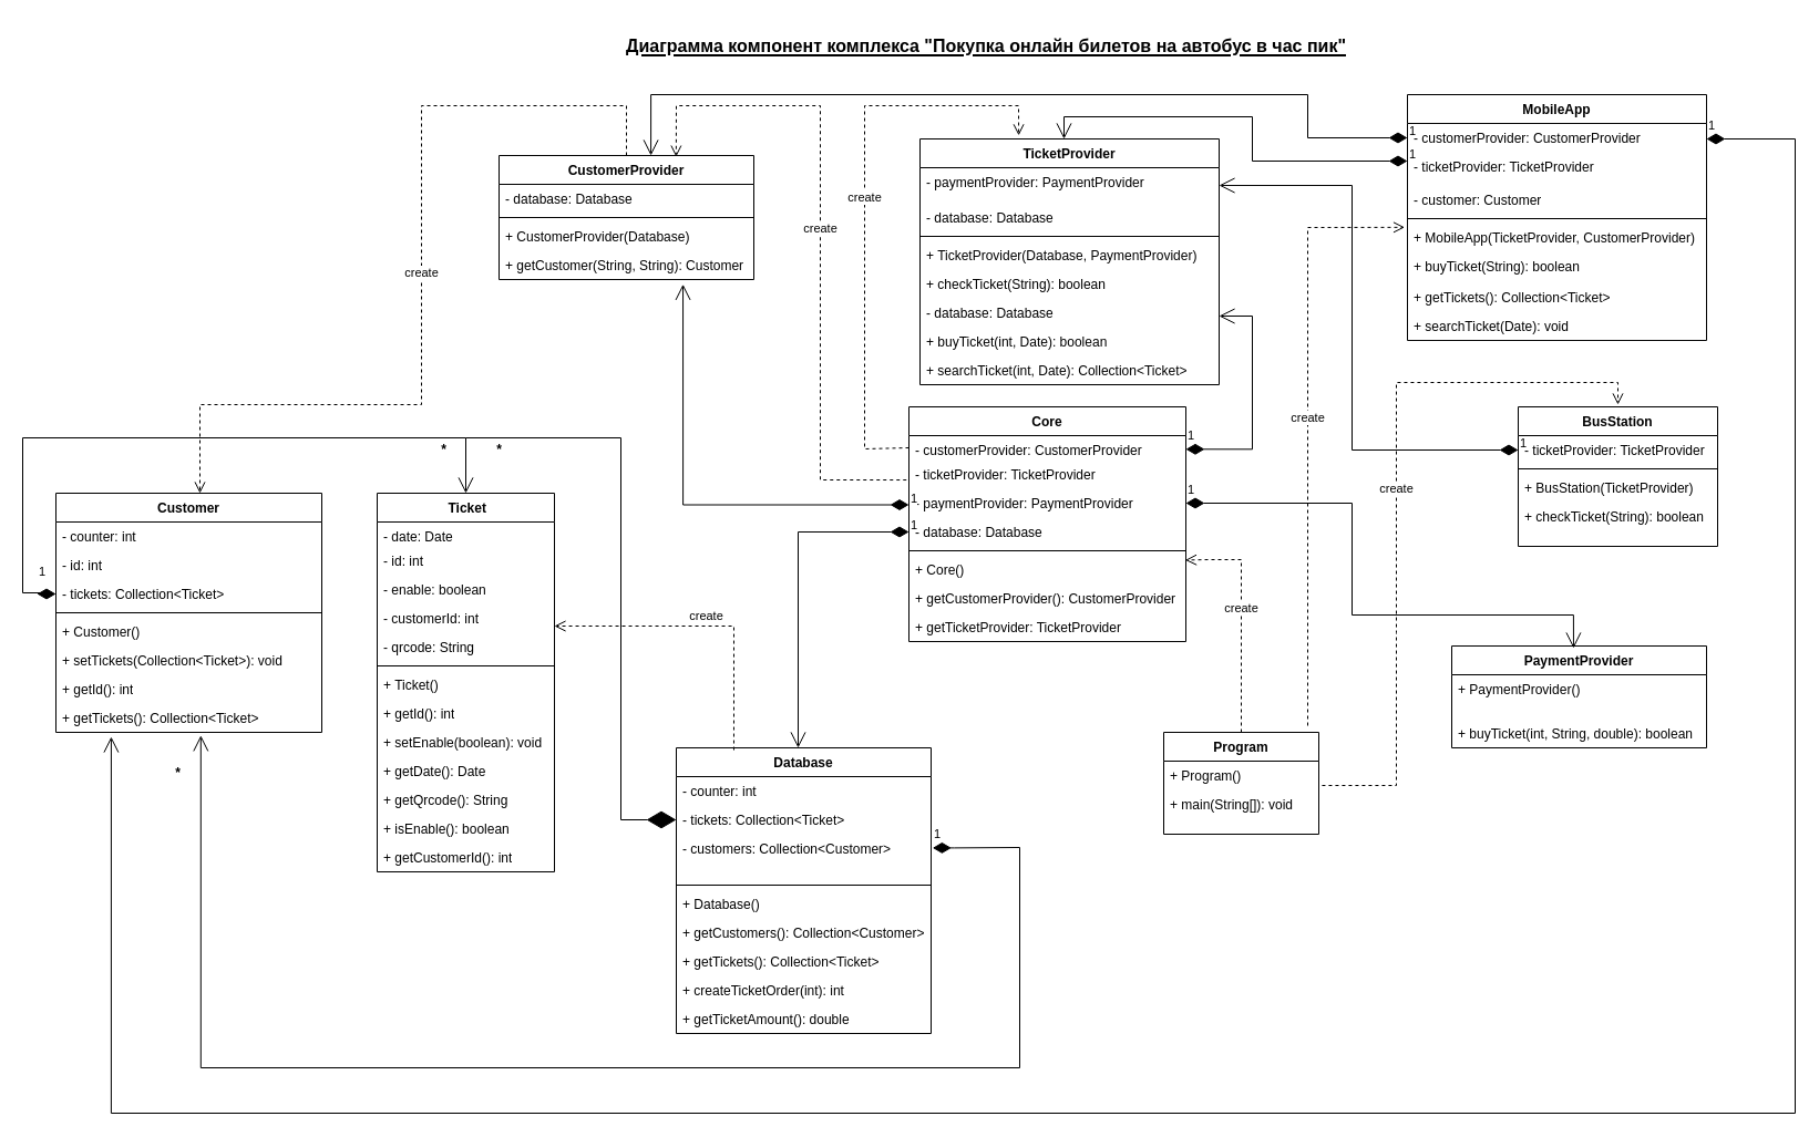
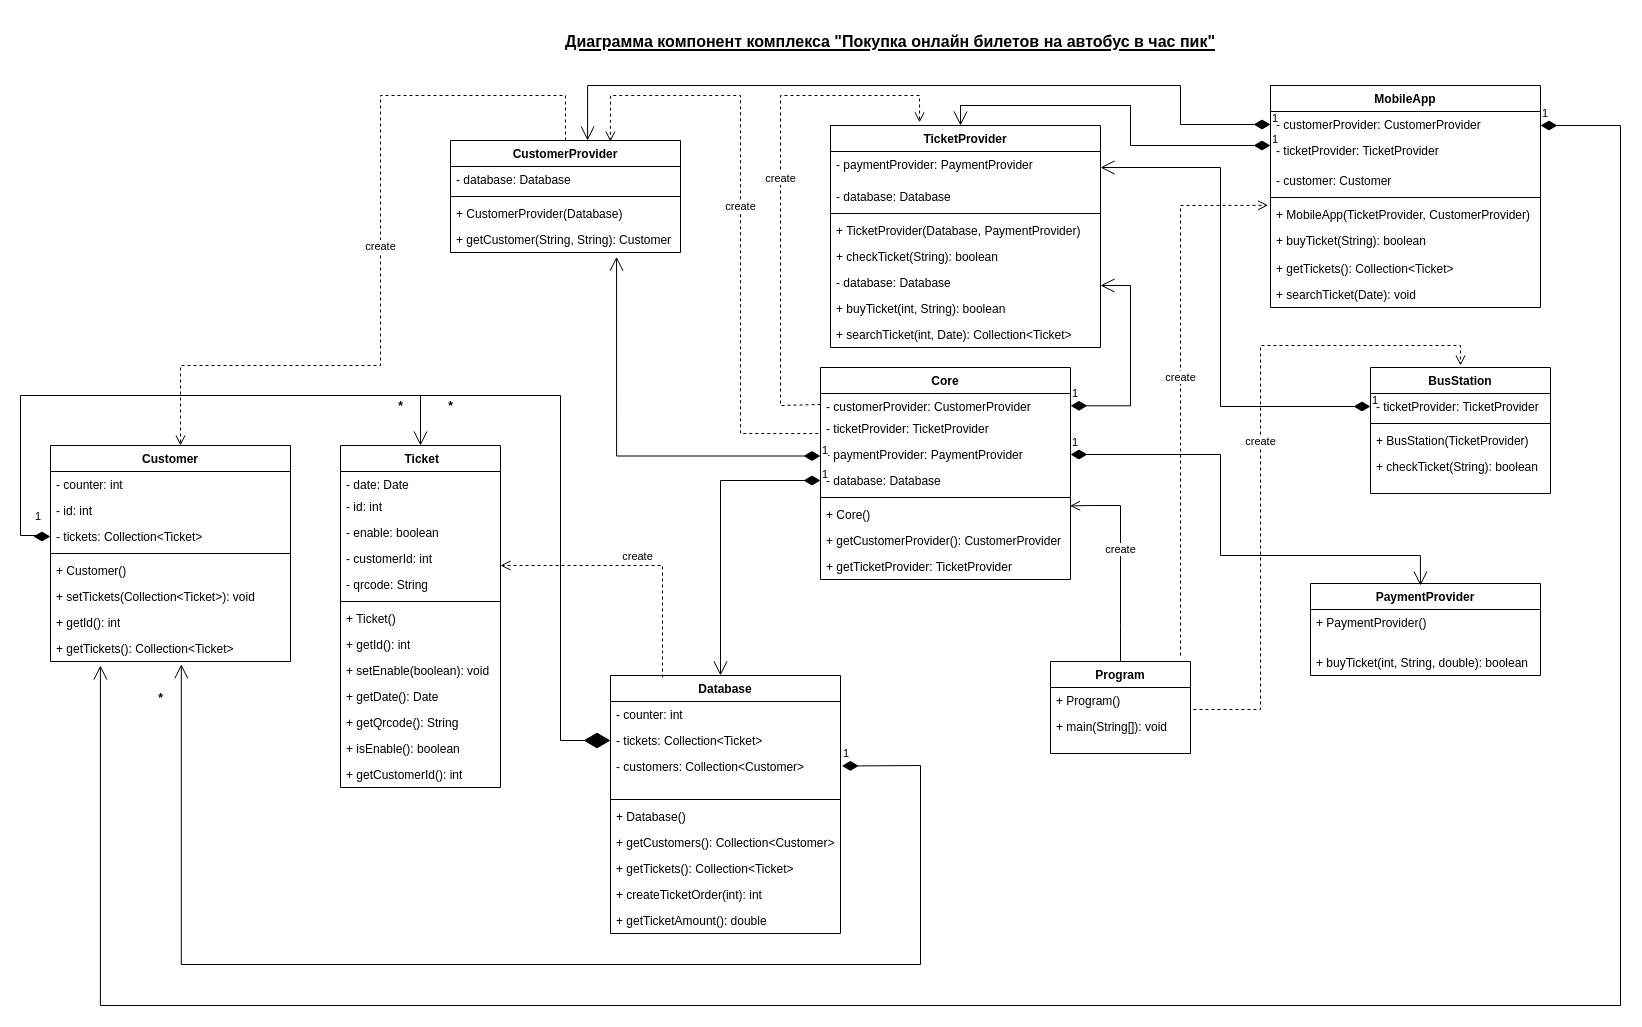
- <mxCell id="43" value="+ buyTicket(int, Date): boolean" style="text;strokeColor=none;fillColor=none;align=left;verticalAlign=top;spacingLeft=4;spacingRight=4;overflow=hidden;rotatable=0;points=[[0,0.5],[1,0.5]];portConstraint=eastwest;whiteSpace=wrap;html=1;" parent="36" vertex="1"><mxGeometry y="170" width="270" height="26" as="geometry" /></mxCell>
+ <mxCell id="43" value="+ buyTicket(int, String): boolean" style="text;strokeColor=none;fillColor=none;align=left;verticalAlign=top;spacingLeft=4;spacingRight=4;overflow=hidden;rotatable=0;points=[[0,0.5],[1,0.5]];portConstraint=eastwest;whiteSpace=wrap;html=1;" parent="36" vertex="1"><mxGeometry y="170" width="270" height="26" as="geometry" /></mxCell>
- <mxCell id="92" value="create" style="html=1;verticalAlign=bottom;endArrow=open;dashed=1;endSize=8;curved=0;rounded=0;exitX=0.5;exitY=0;exitDx=0;exitDy=0;entryX=0.998;entryY=0.171;entryDx=0;entryDy=0;entryPerimeter=0;" parent="1" source="55" edge="1" target="74"><mxGeometry relative="1" as="geometry"><mxPoint x="1010" y="650.5" as="sourcePoint" /><mxPoint x="1090" y="395" as="targetPoint" /><Array as="points"><mxPoint x="1120" y="625" /><mxPoint x="1120" y="505" /><mxPoint x="1090" y="505" /></Array></mxGeometry></mxCell>
+ <mxCell id="92" value="create" style="html=1;verticalAlign=bottom;endArrow=open;dashed=0;endSize=8;curved=0;rounded=0;exitX=0.5;exitY=0;exitDx=0;exitDy=0;entryX=0.998;entryY=0.171;entryDx=0;entryDy=0;entryPerimeter=0;" parent="1" source="55" edge="1" target="74"><mxGeometry relative="1" as="geometry"><mxPoint x="1010" y="650.5" as="sourcePoint" /><mxPoint x="1090" y="395" as="targetPoint" /><Array as="points"><mxPoint x="1120" y="625" /><mxPoint x="1120" y="505" /><mxPoint x="1090" y="505" /></Array></mxGeometry></mxCell>
